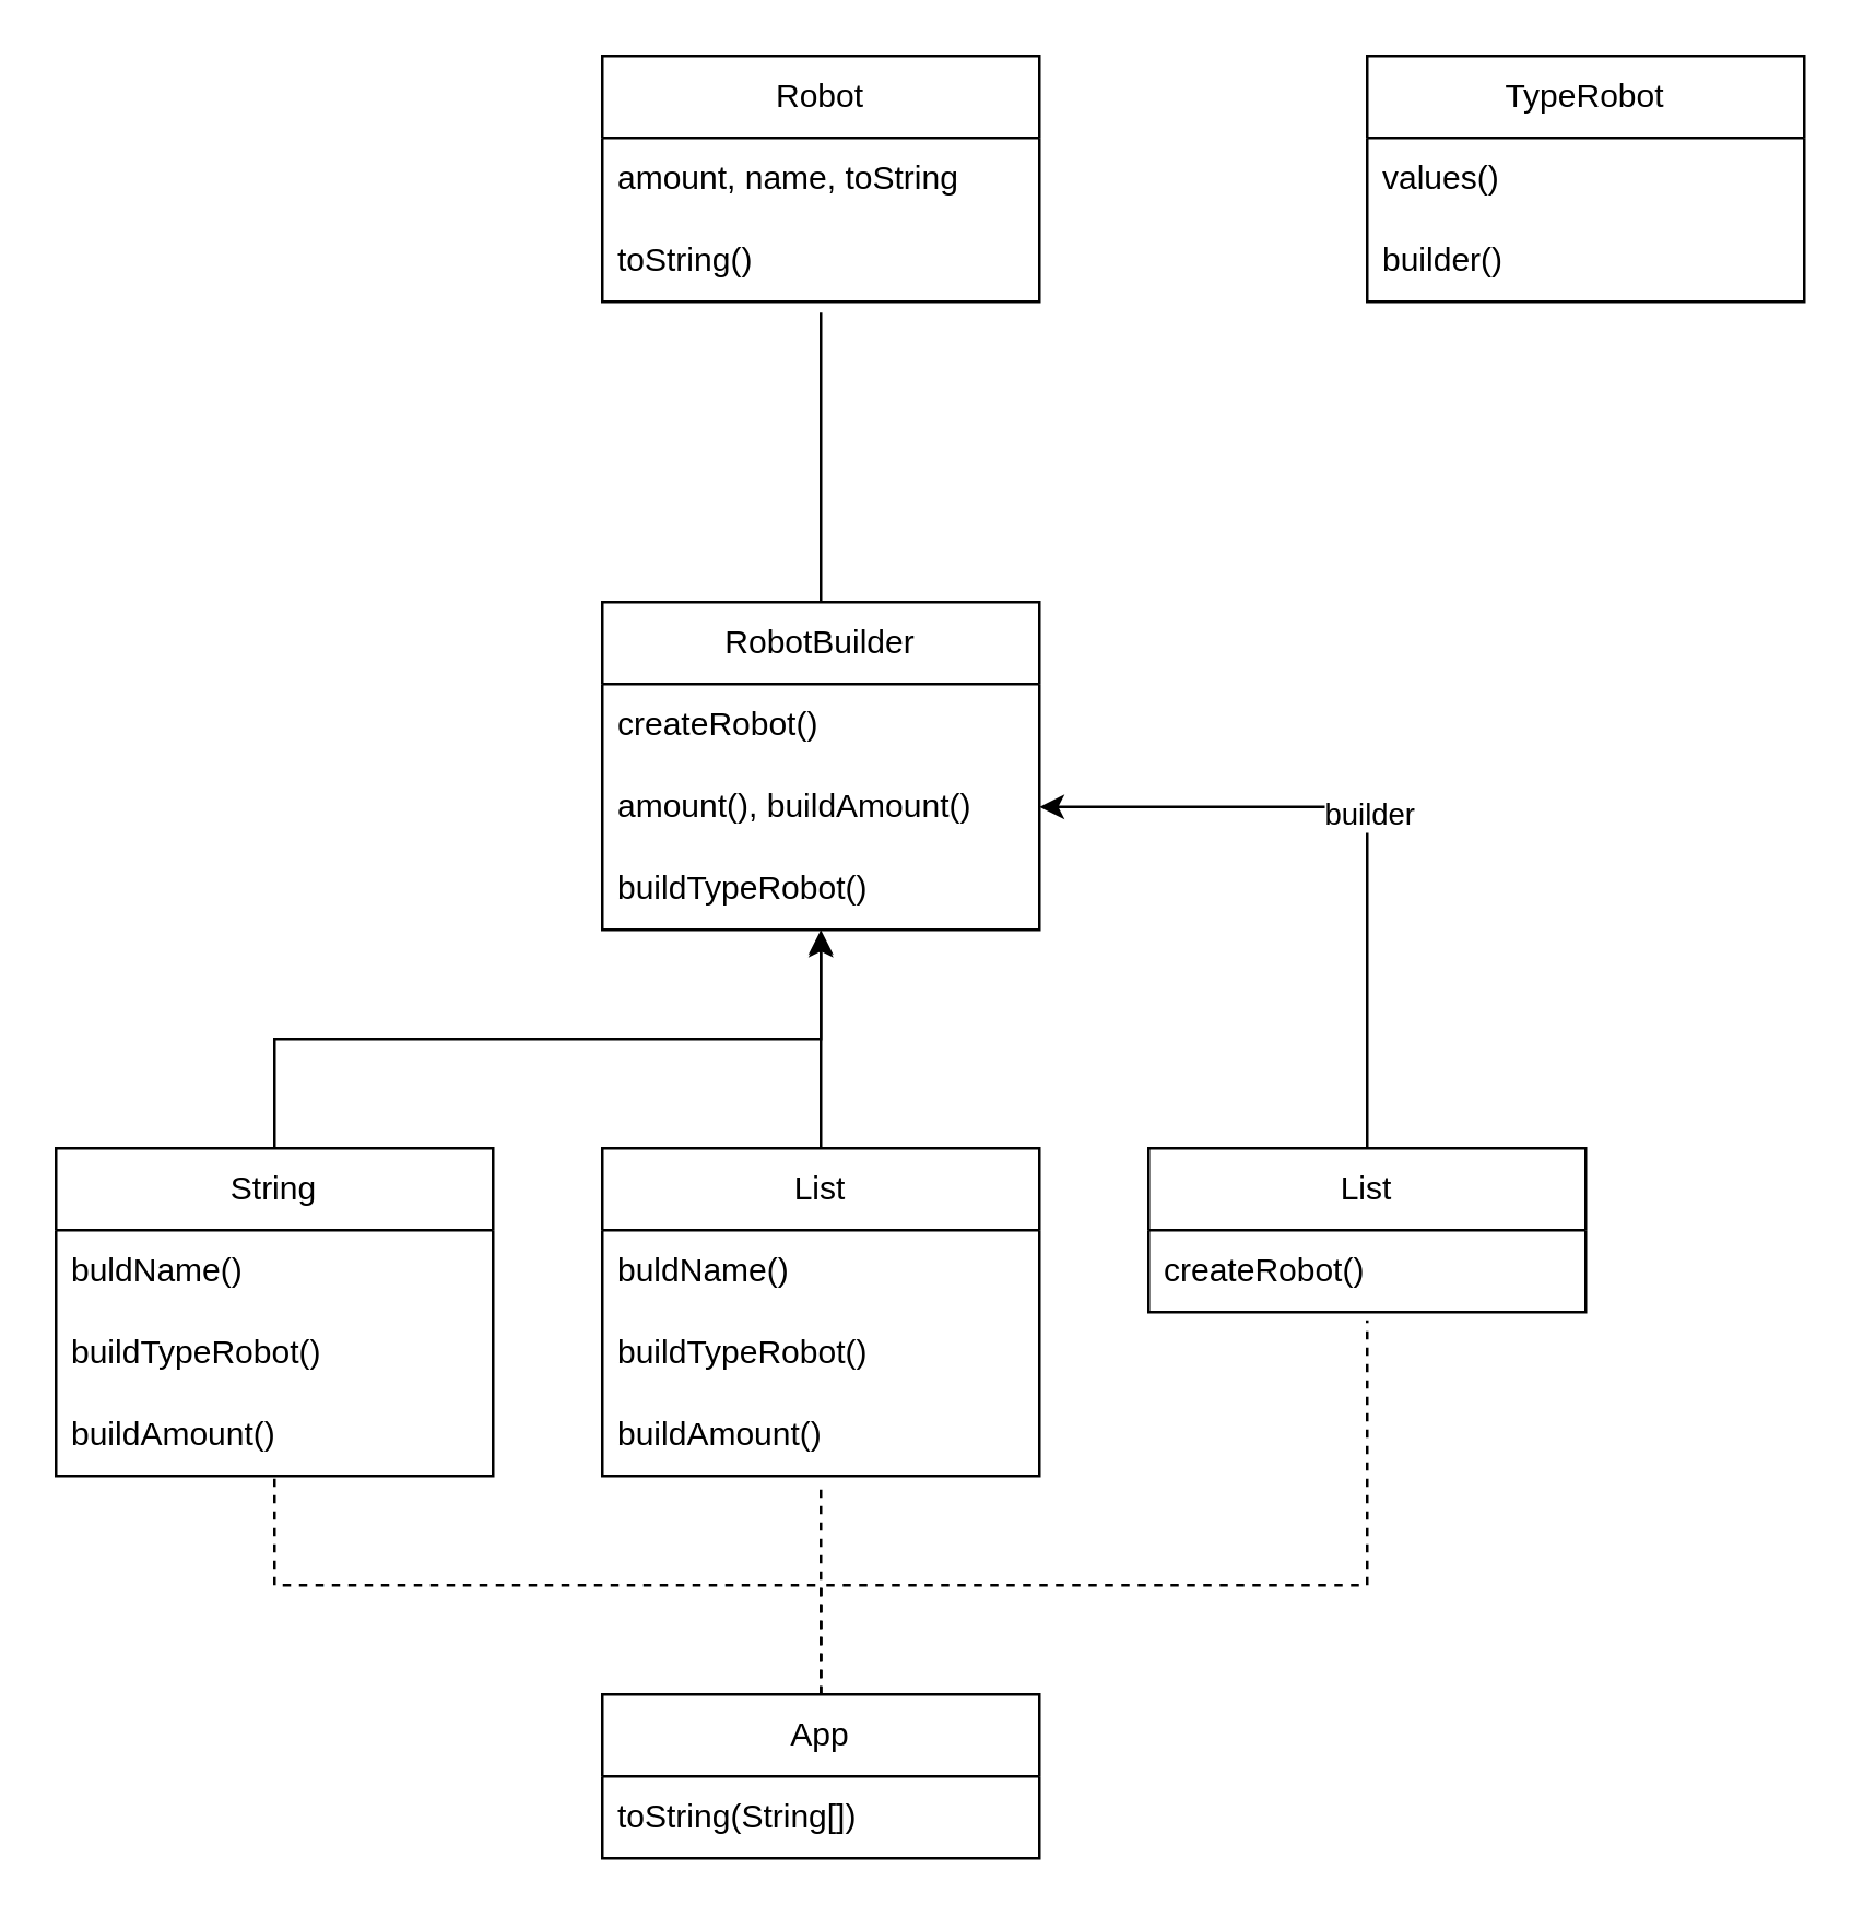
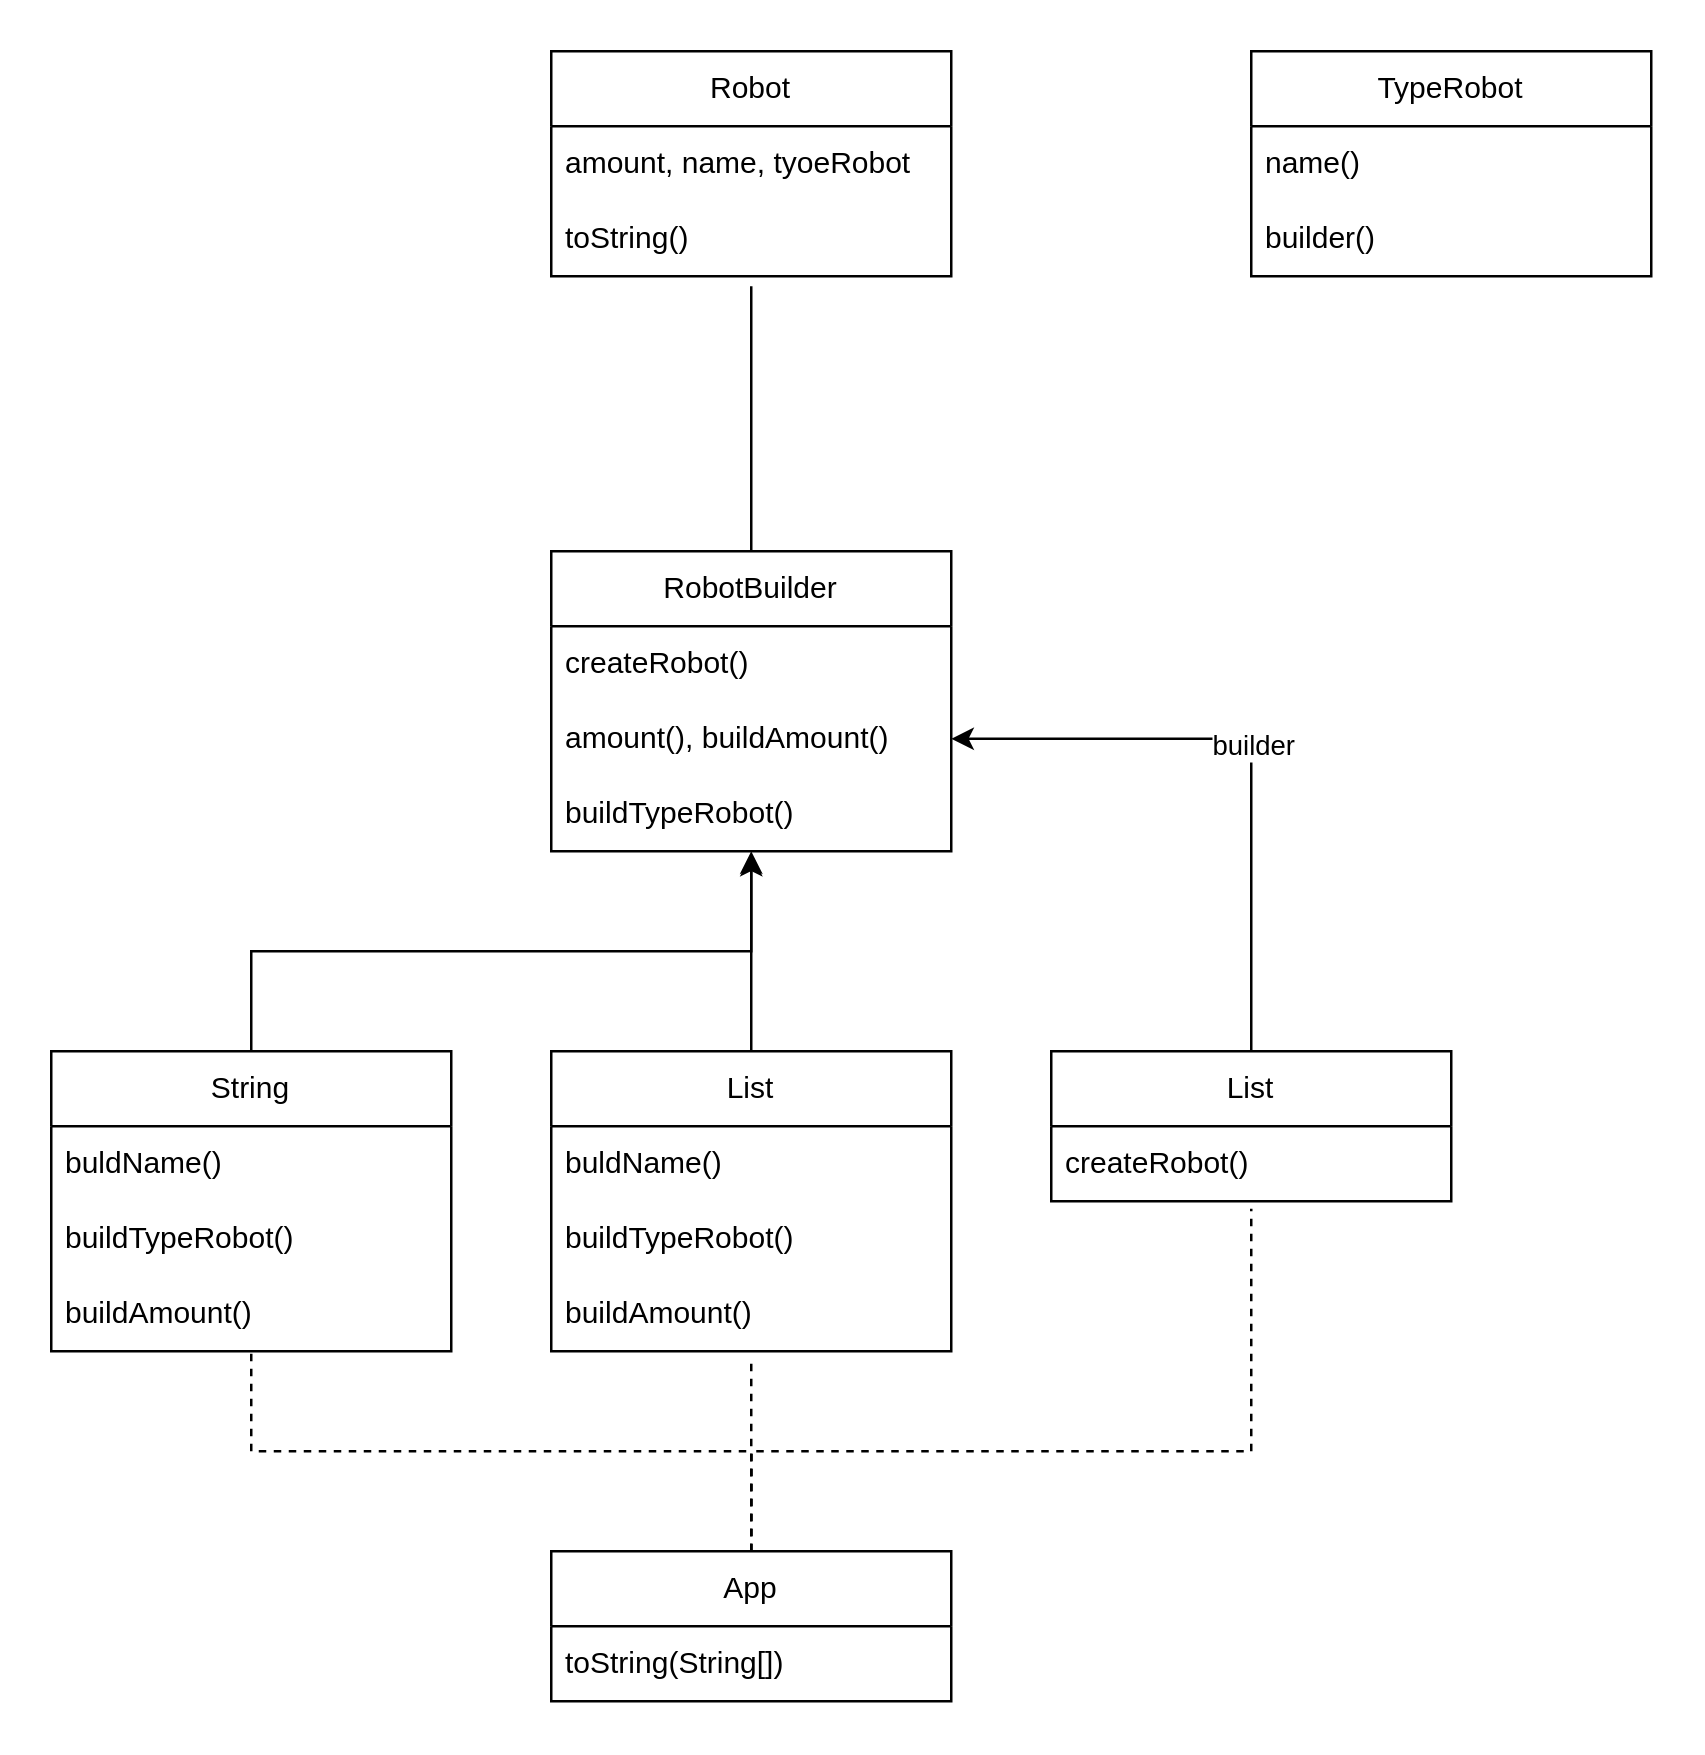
- <mxCell id="3" value="amount, name, toString" style="text;strokeColor=none;fillColor=none;align=left;verticalAlign=middle;spacingLeft=4;spacingRight=4;overflow=hidden;points=[[0,0.5],[1,0.5]];portConstraint=eastwest;rotatable=0;whiteSpace=wrap;html=1;" vertex="1" parent="2"><mxGeometry y="30" width="160" height="30" as="geometry" /></mxCell>
+ <mxCell id="3" value="amount, name, tyoeRobot" style="text;strokeColor=none;fillColor=none;align=left;verticalAlign=middle;spacingLeft=4;spacingRight=4;overflow=hidden;points=[[0,0.5],[1,0.5]];portConstraint=eastwest;rotatable=0;whiteSpace=wrap;html=1;" vertex="1" parent="2"><mxGeometry y="30" width="160" height="30" as="geometry" /></mxCell>
- <mxCell id="22" value="values()" style="text;strokeColor=none;fillColor=none;align=left;verticalAlign=middle;spacingLeft=4;spacingRight=4;overflow=hidden;points=[[0,0.5],[1,0.5]];portConstraint=eastwest;rotatable=0;whiteSpace=wrap;html=1;" vertex="1" parent="21"><mxGeometry y="30" width="160" height="30" as="geometry" /></mxCell>
+ <mxCell id="22" value="name()" style="text;strokeColor=none;fillColor=none;align=left;verticalAlign=middle;spacingLeft=4;spacingRight=4;overflow=hidden;points=[[0,0.5],[1,0.5]];portConstraint=eastwest;rotatable=0;whiteSpace=wrap;html=1;" vertex="1" parent="21"><mxGeometry y="30" width="160" height="30" as="geometry" /></mxCell>
